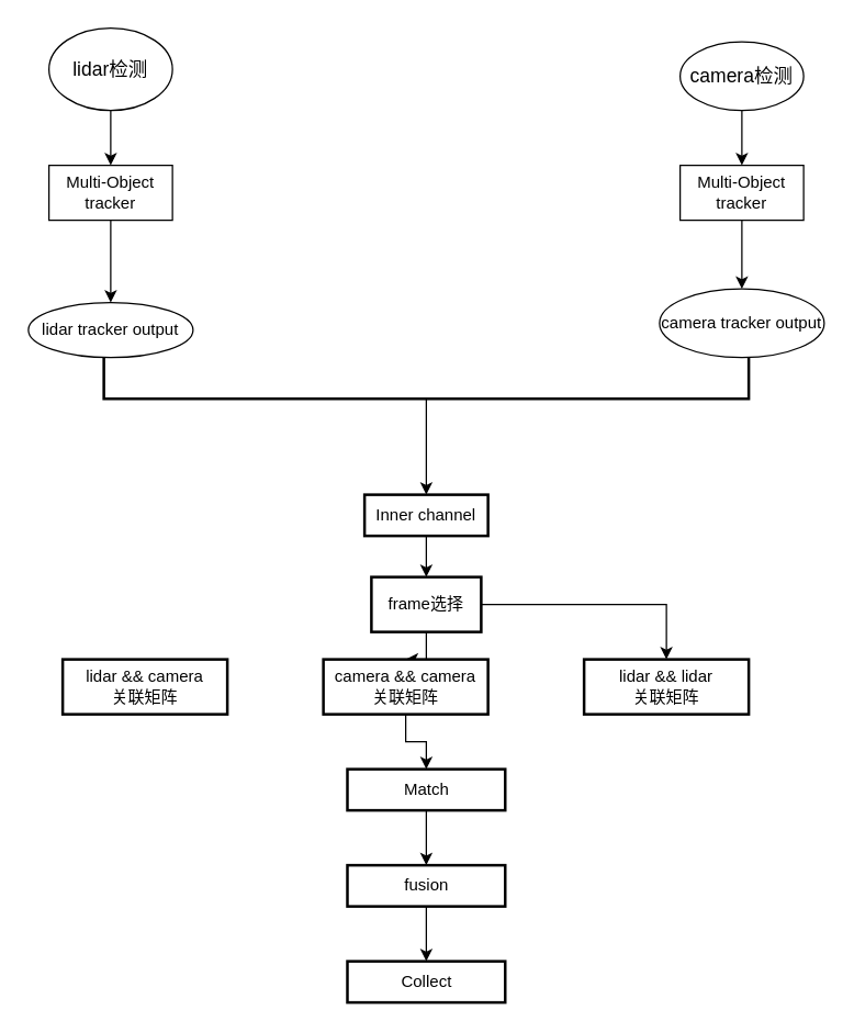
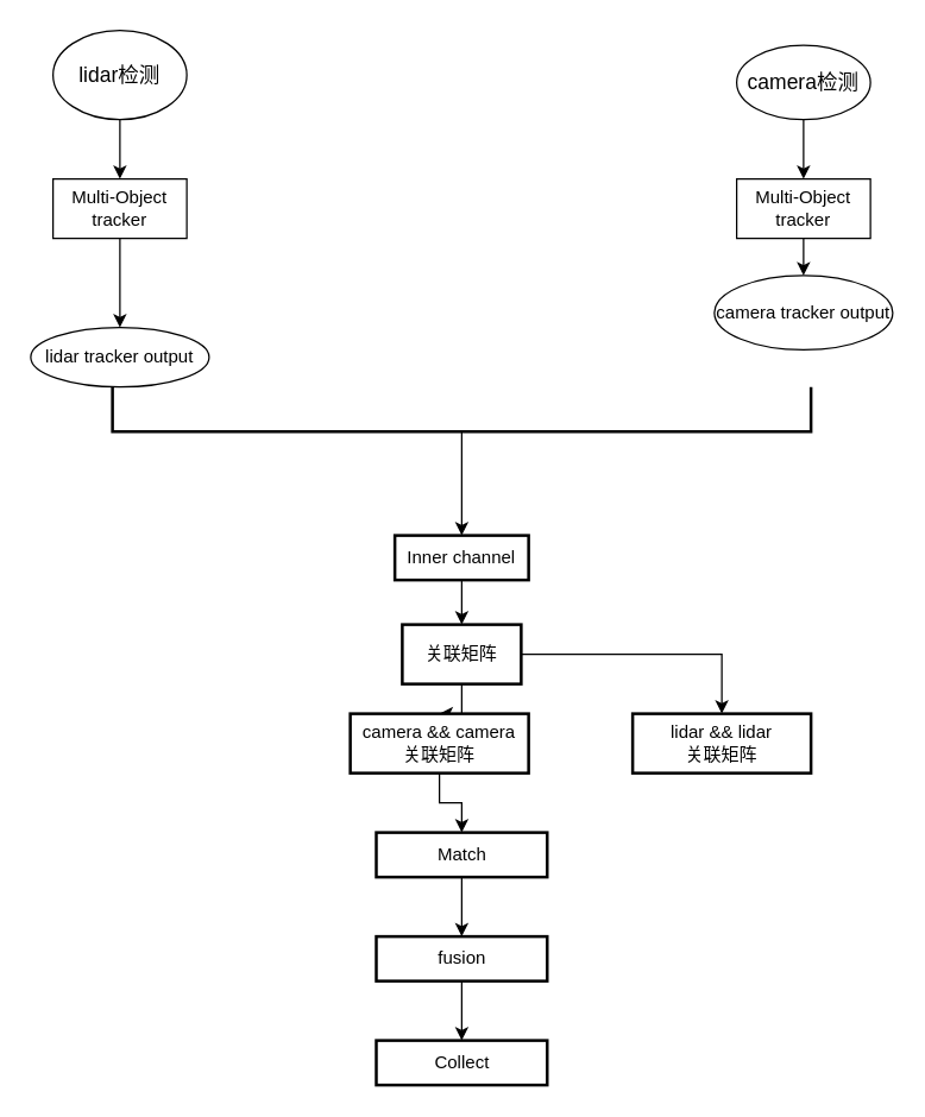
- <mxCell id="11" value="camera tracker output" style="ellipse;whiteSpace=wrap;html=1;" vertex="1" parent="1"><mxGeometry x="480" y="210" width="120" height="50" as="geometry" /></mxCell>
+ <mxCell id="11" value="camera tracker output" style="ellipse;whiteSpace=wrap;html=1;" vertex="1" parent="1"><mxGeometry x="480" y="185" width="120" height="50" as="geometry" /></mxCell>
- <mxCell id="18" value="frame选择" style="whiteSpace=wrap;html=1;strokeWidth=2;" vertex="1" parent="1"><mxGeometry x="270" y="420" width="80" height="40" as="geometry" /></mxCell>
+ <mxCell id="18" value="关联矩阵" style="whiteSpace=wrap;html=1;strokeWidth=2;" vertex="1" parent="1"><mxGeometry x="270" y="420" width="80" height="40" as="geometry" /></mxCell>
- <mxCell id="20" value="lidar &amp;amp;&amp;amp; camera&lt;br&gt;关联矩阵" style="whiteSpace=wrap;html=1;strokeWidth=2;" vertex="1" parent="1"><mxGeometry x="45" y="480" width="120" height="40" as="geometry" /></mxCell>
